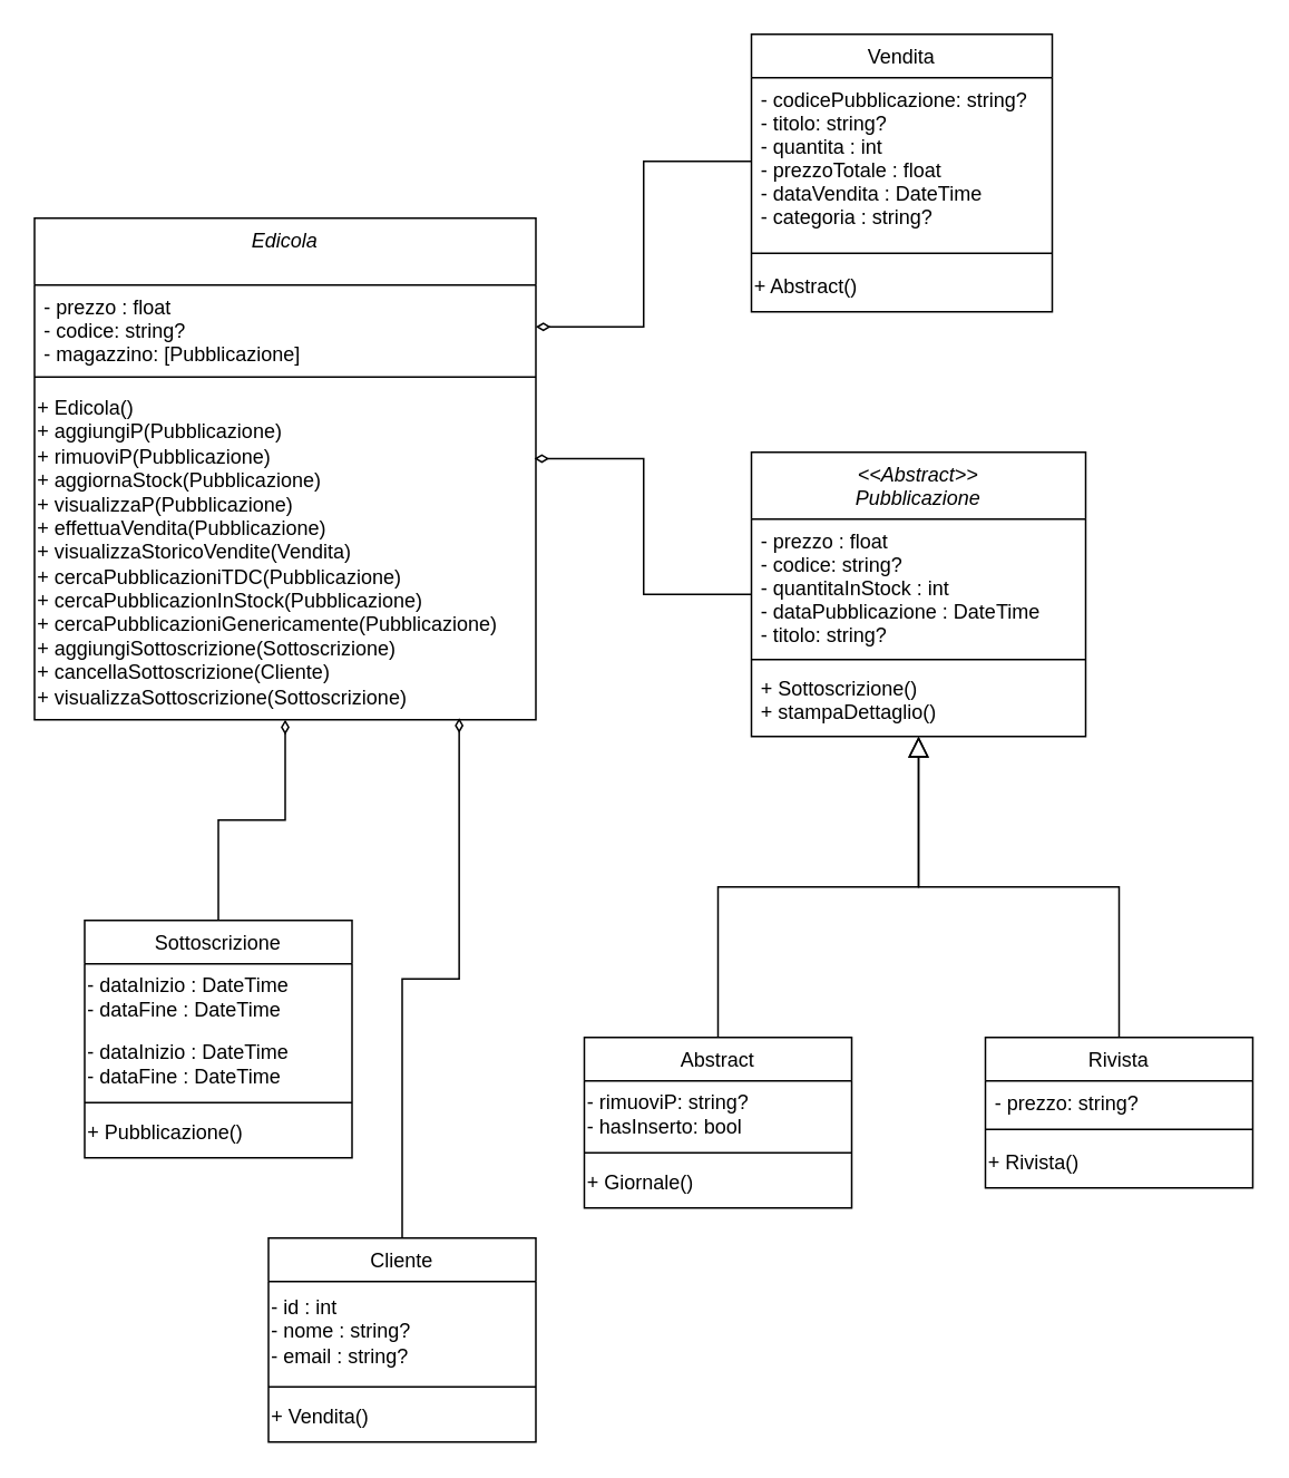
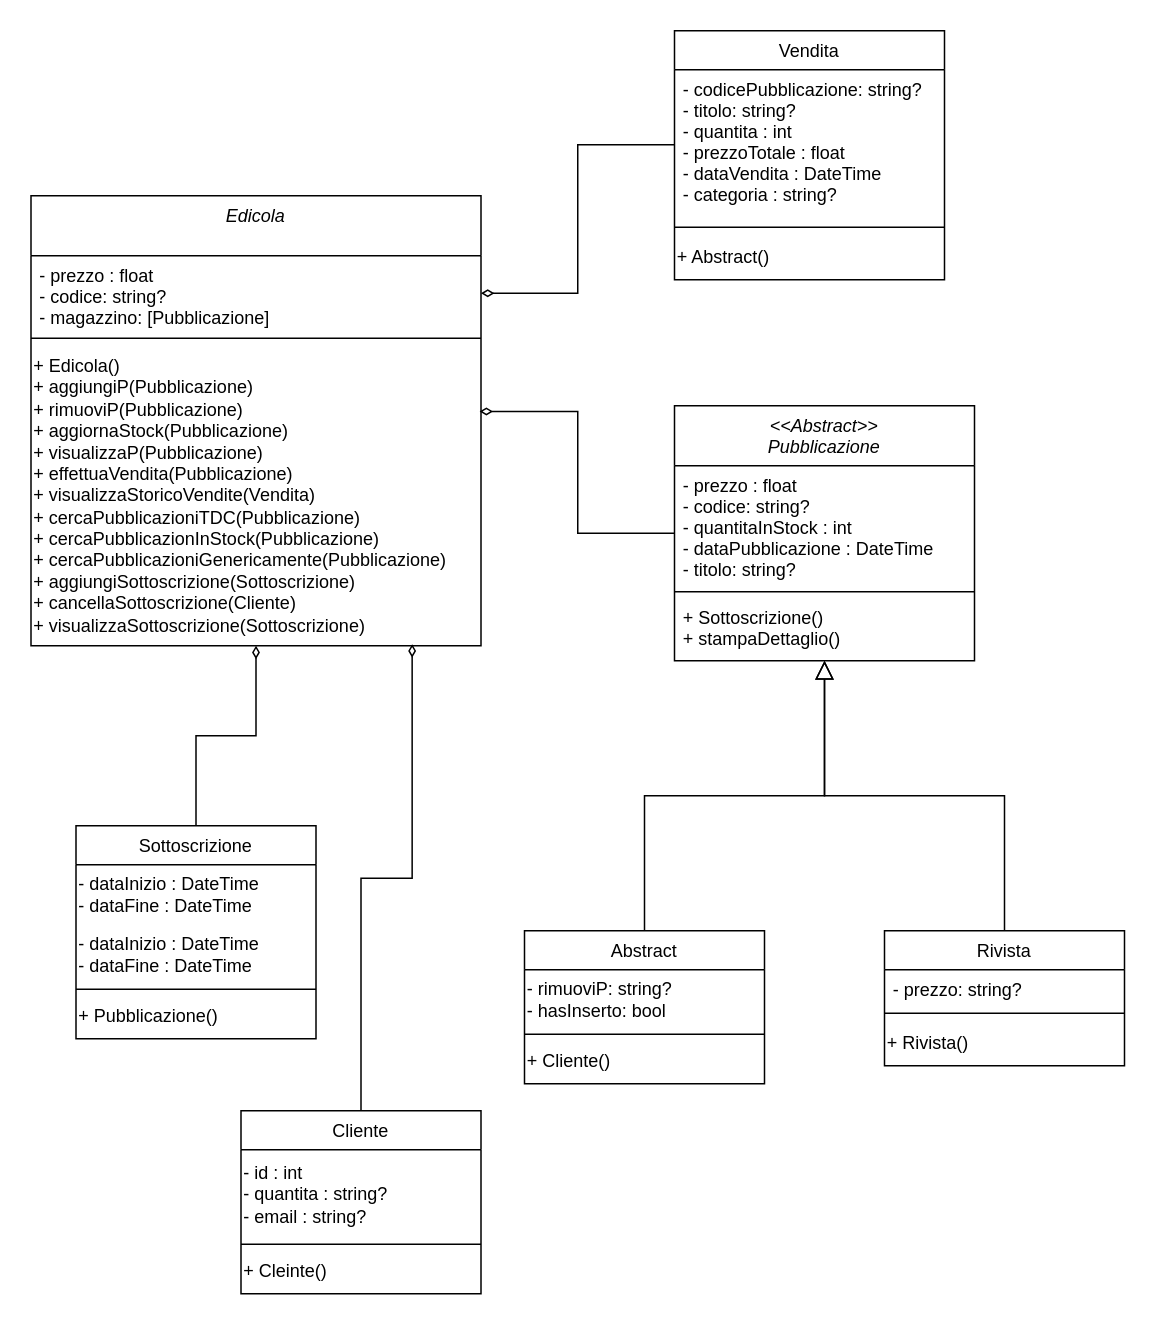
- <mxCell id="10" value="+ Giornale()" style="text;html=1;align=left;verticalAlign=middle;resizable=0;points=[];autosize=1;strokeColor=none;fillColor=none;" parent="7" vertex="1"><mxGeometry y="72" width="160" height="30" as="geometry" /></mxCell>
+ <mxCell id="10" value="+ Cliente()" style="text;html=1;align=left;verticalAlign=middle;resizable=0;points=[];autosize=1;strokeColor=none;fillColor=none;" parent="7" vertex="1"><mxGeometry y="72" width="160" height="30" as="geometry" /></mxCell>
- <mxCell id="33" value="- id : int&lt;br&gt;- nome : string?&lt;br&gt;- email : string?&amp;nbsp;" style="text;html=1;align=left;verticalAlign=middle;resizable=0;points=[];autosize=1;strokeColor=none;fillColor=none;" vertex="1" parent="32"><mxGeometry y="26" width="160" height="60" as="geometry" /></mxCell>
+ <mxCell id="33" value="- id : int&lt;br&gt;- quantita : string?&lt;br&gt;- email : string?&amp;nbsp;" style="text;html=1;align=left;verticalAlign=middle;resizable=0;points=[];autosize=1;strokeColor=none;fillColor=none;" vertex="1" parent="32"><mxGeometry y="26" width="160" height="60" as="geometry" /></mxCell>
- <mxCell id="35" value="+ Vendita()" style="text;html=1;align=left;verticalAlign=middle;resizable=0;points=[];autosize=1;strokeColor=none;fillColor=none;" vertex="1" parent="32"><mxGeometry y="92" width="160" height="30" as="geometry" /></mxCell>
+ <mxCell id="35" value="+ Cleinte()" style="text;html=1;align=left;verticalAlign=middle;resizable=0;points=[];autosize=1;strokeColor=none;fillColor=none;" vertex="1" parent="32"><mxGeometry y="92" width="160" height="30" as="geometry" /></mxCell>
